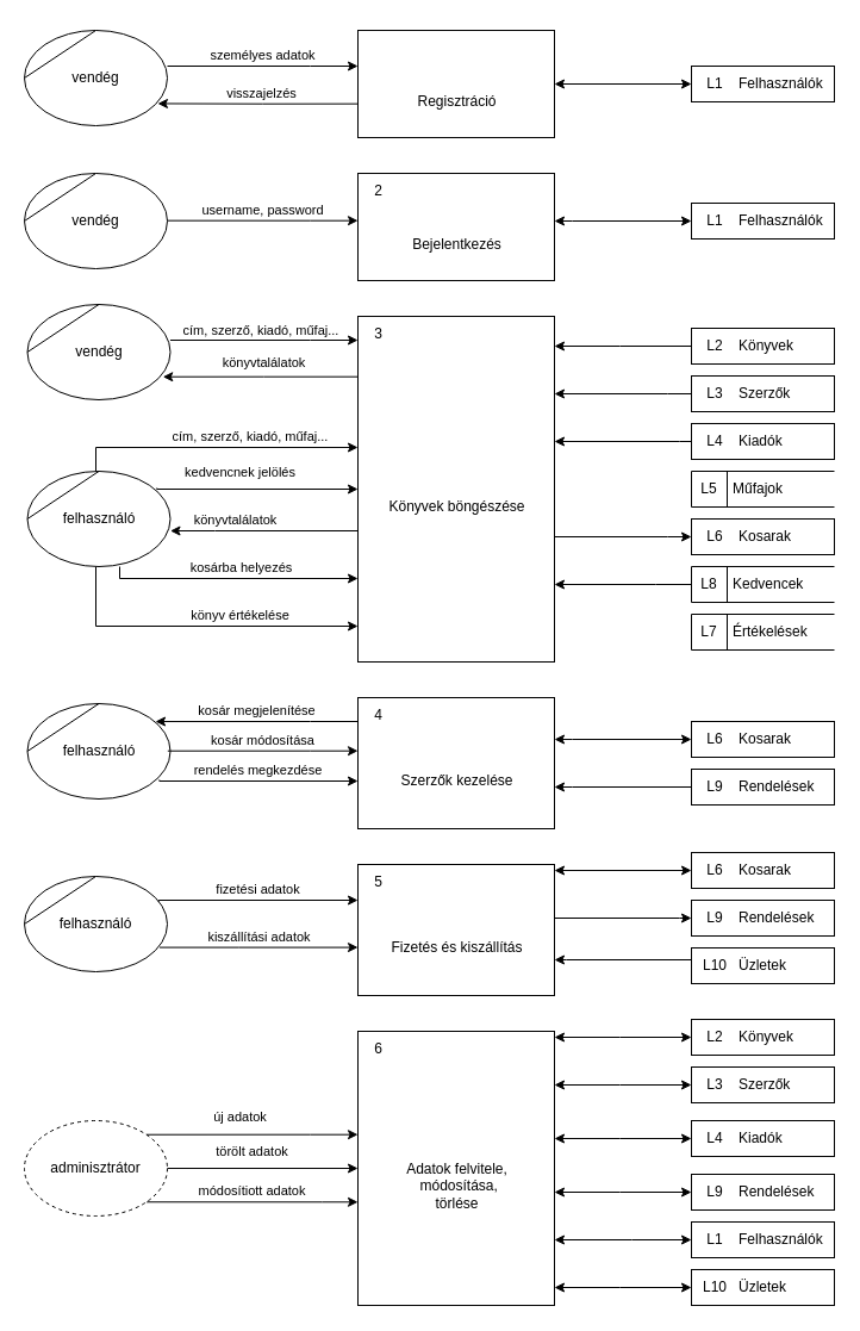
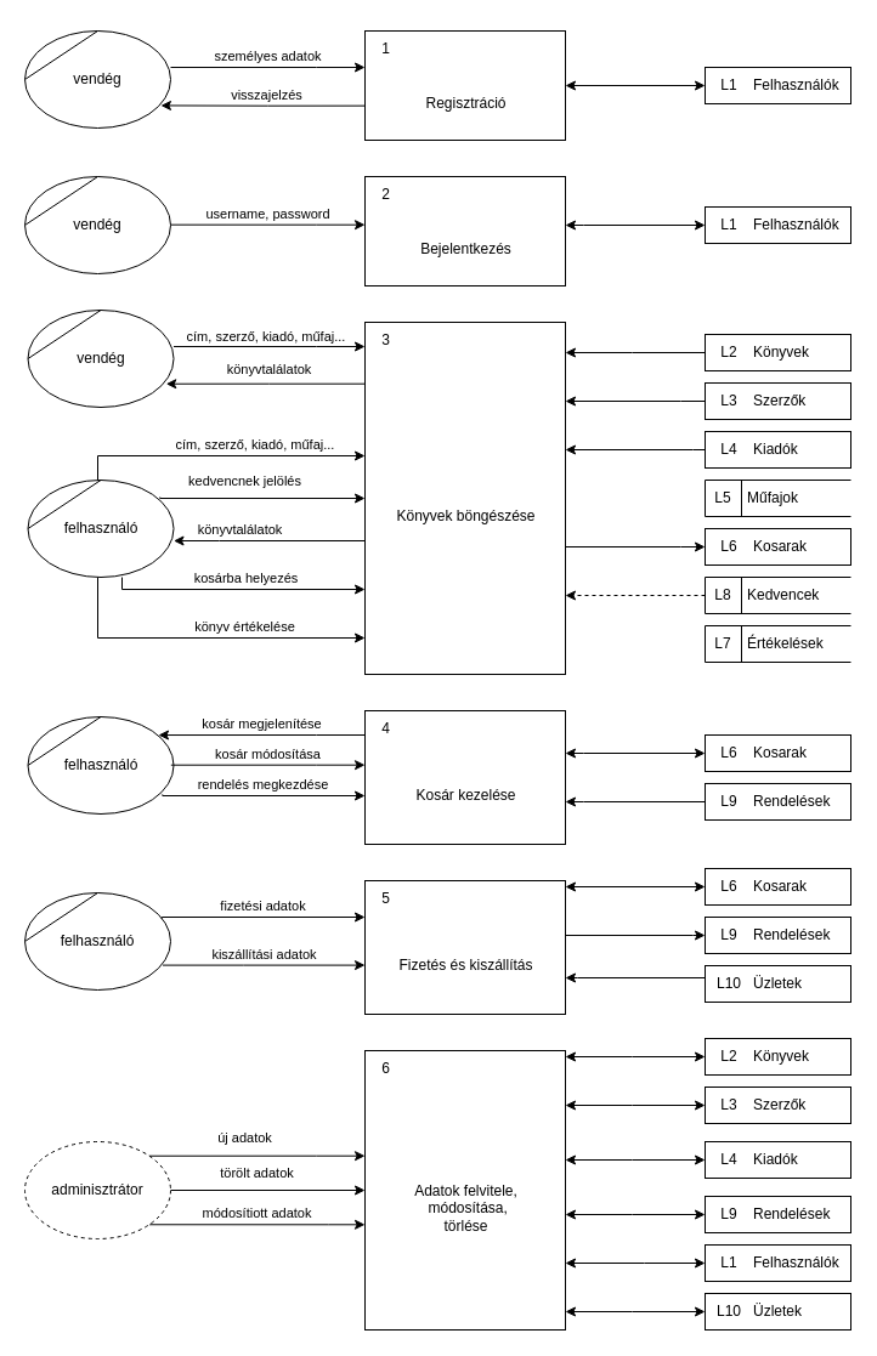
+ <mxCell id="4" value="1" style="text;html=1;strokeColor=none;fillColor=none;align=center;verticalAlign=middle;whiteSpace=wrap;rounded=0;movable=0;resizable=0;rotatable=0;cloneable=0;deletable=0;connectable=0;allowArrows=0;pointerEvents=1;" parent="3" vertex="1"><mxGeometry width="35" height="30" as="geometry" /></mxCell>
- <mxCell id="73" style="edgeStyle=orthogonalEdgeStyle;rounded=0;orthogonalLoop=1;jettySize=auto;html=1;startArrow=none;startFill=0;endArrow=classic;endFill=1;" parent="1" source="84" target="23" edge="1"><mxGeometry relative="1" as="geometry"><Array as="points"><mxPoint x="550" y="490" /><mxPoint x="550" y="490" /></Array><mxPoint x="440" y="455" as="sourcePoint" /></mxGeometry></mxCell>
+ <mxCell id="73" style="edgeStyle=orthogonalEdgeStyle;rounded=0;orthogonalLoop=1;jettySize=auto;html=1;startArrow=none;startFill=0;endArrow=classic;endFill=1;dashed=1;" parent="1" source="84" target="23" edge="1"><mxGeometry relative="1" as="geometry"><Array as="points"><mxPoint x="550" y="490" /><mxPoint x="550" y="490" /></Array><mxPoint x="440" y="455" as="sourcePoint" /></mxGeometry></mxCell>
- <mxCell id="49" value="Szerzők kezelése" style="html=1;dashed=0;whitespace=wrap;shape=mxgraph.dfd.process;align=center;container=1;collapsible=0;spacingTop=30;" parent="1" vertex="1"><mxGeometry x="300" y="585" width="165" height="110" as="geometry" /></mxCell>
+ <mxCell id="49" value="Kosár kezelése" style="html=1;dashed=0;whitespace=wrap;shape=mxgraph.dfd.process;align=center;container=1;collapsible=0;spacingTop=30;" parent="1" vertex="1"><mxGeometry x="300" y="585" width="165" height="110" as="geometry" /></mxCell>
